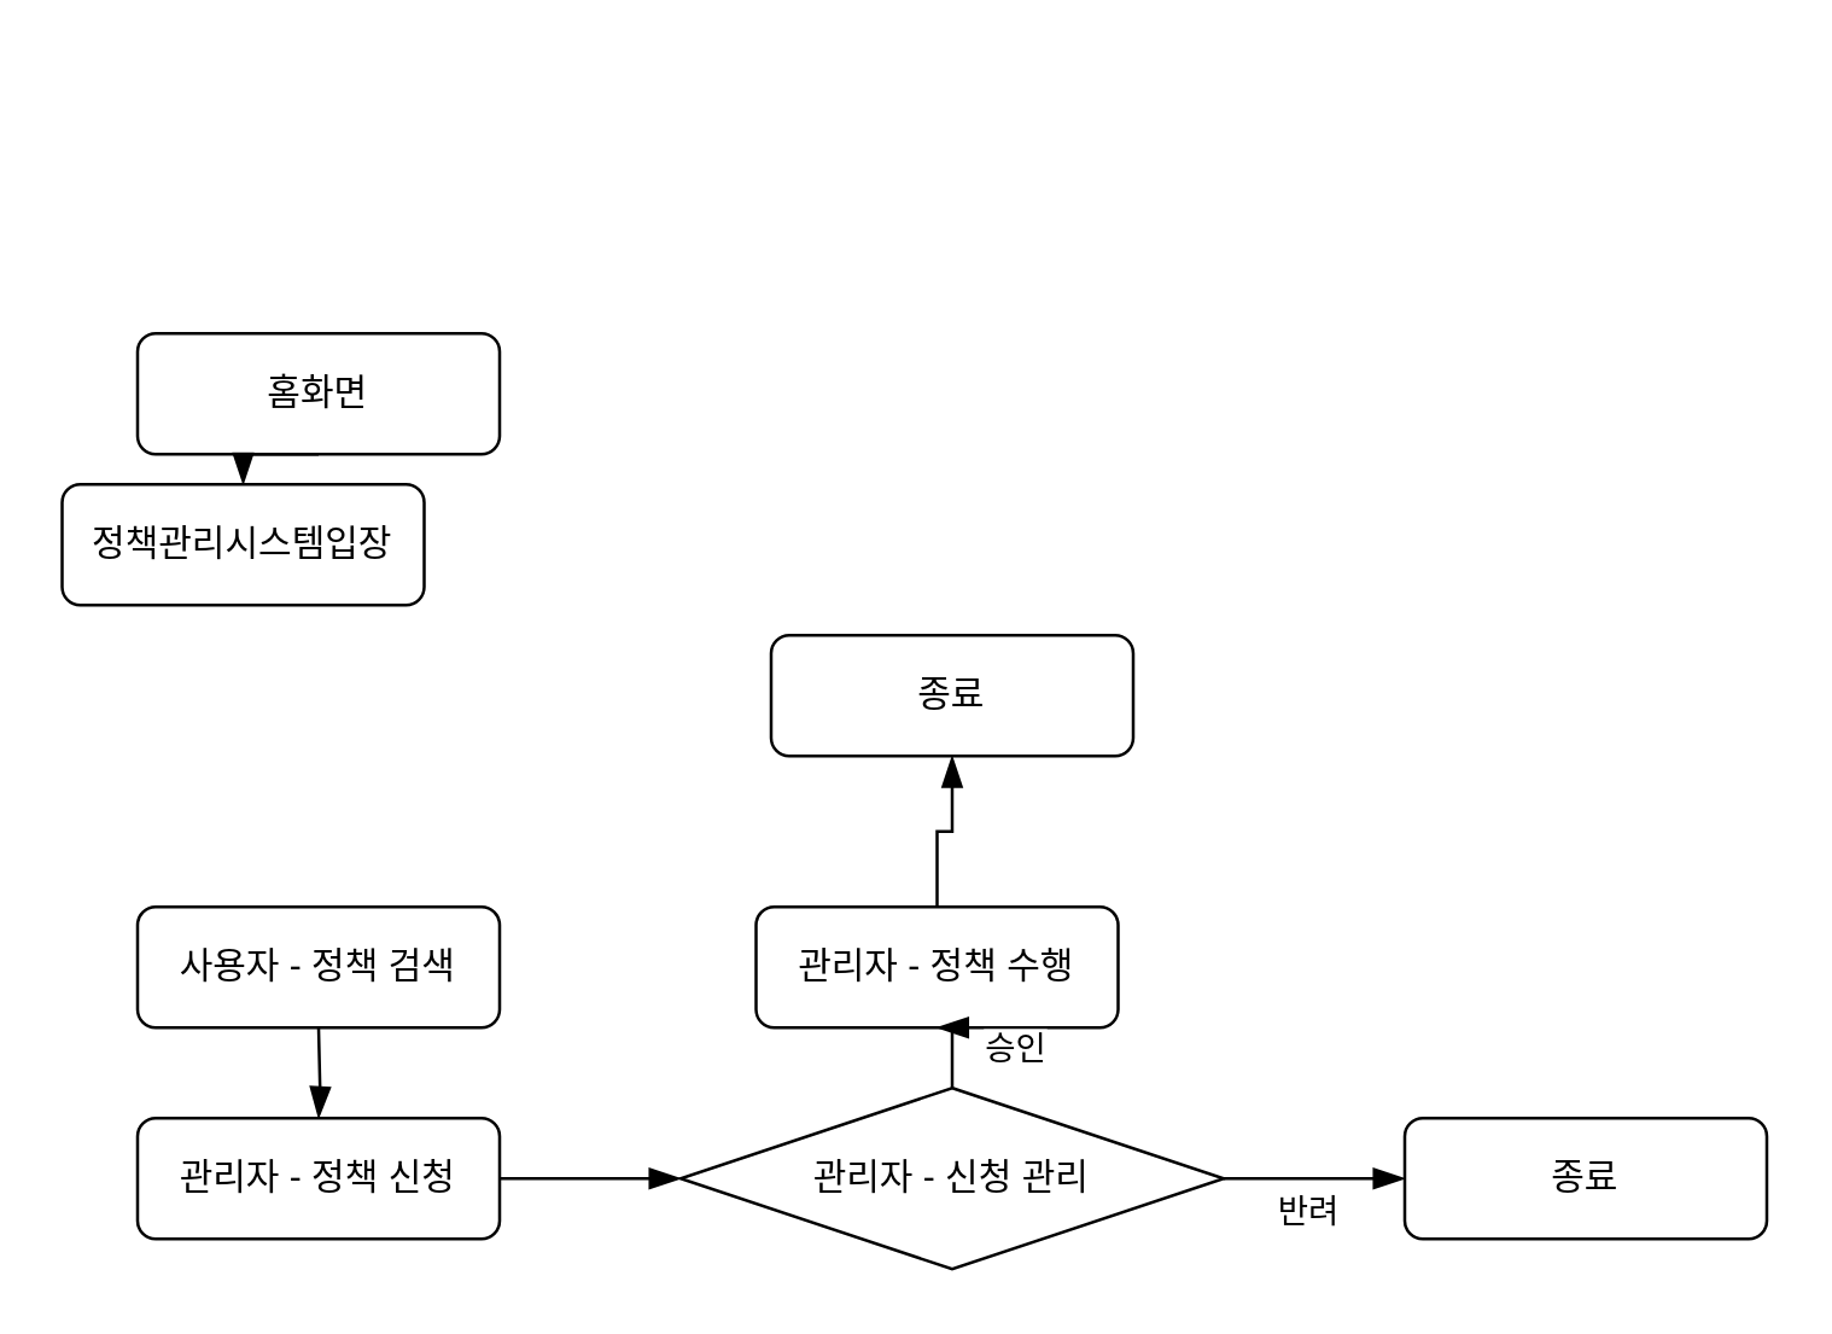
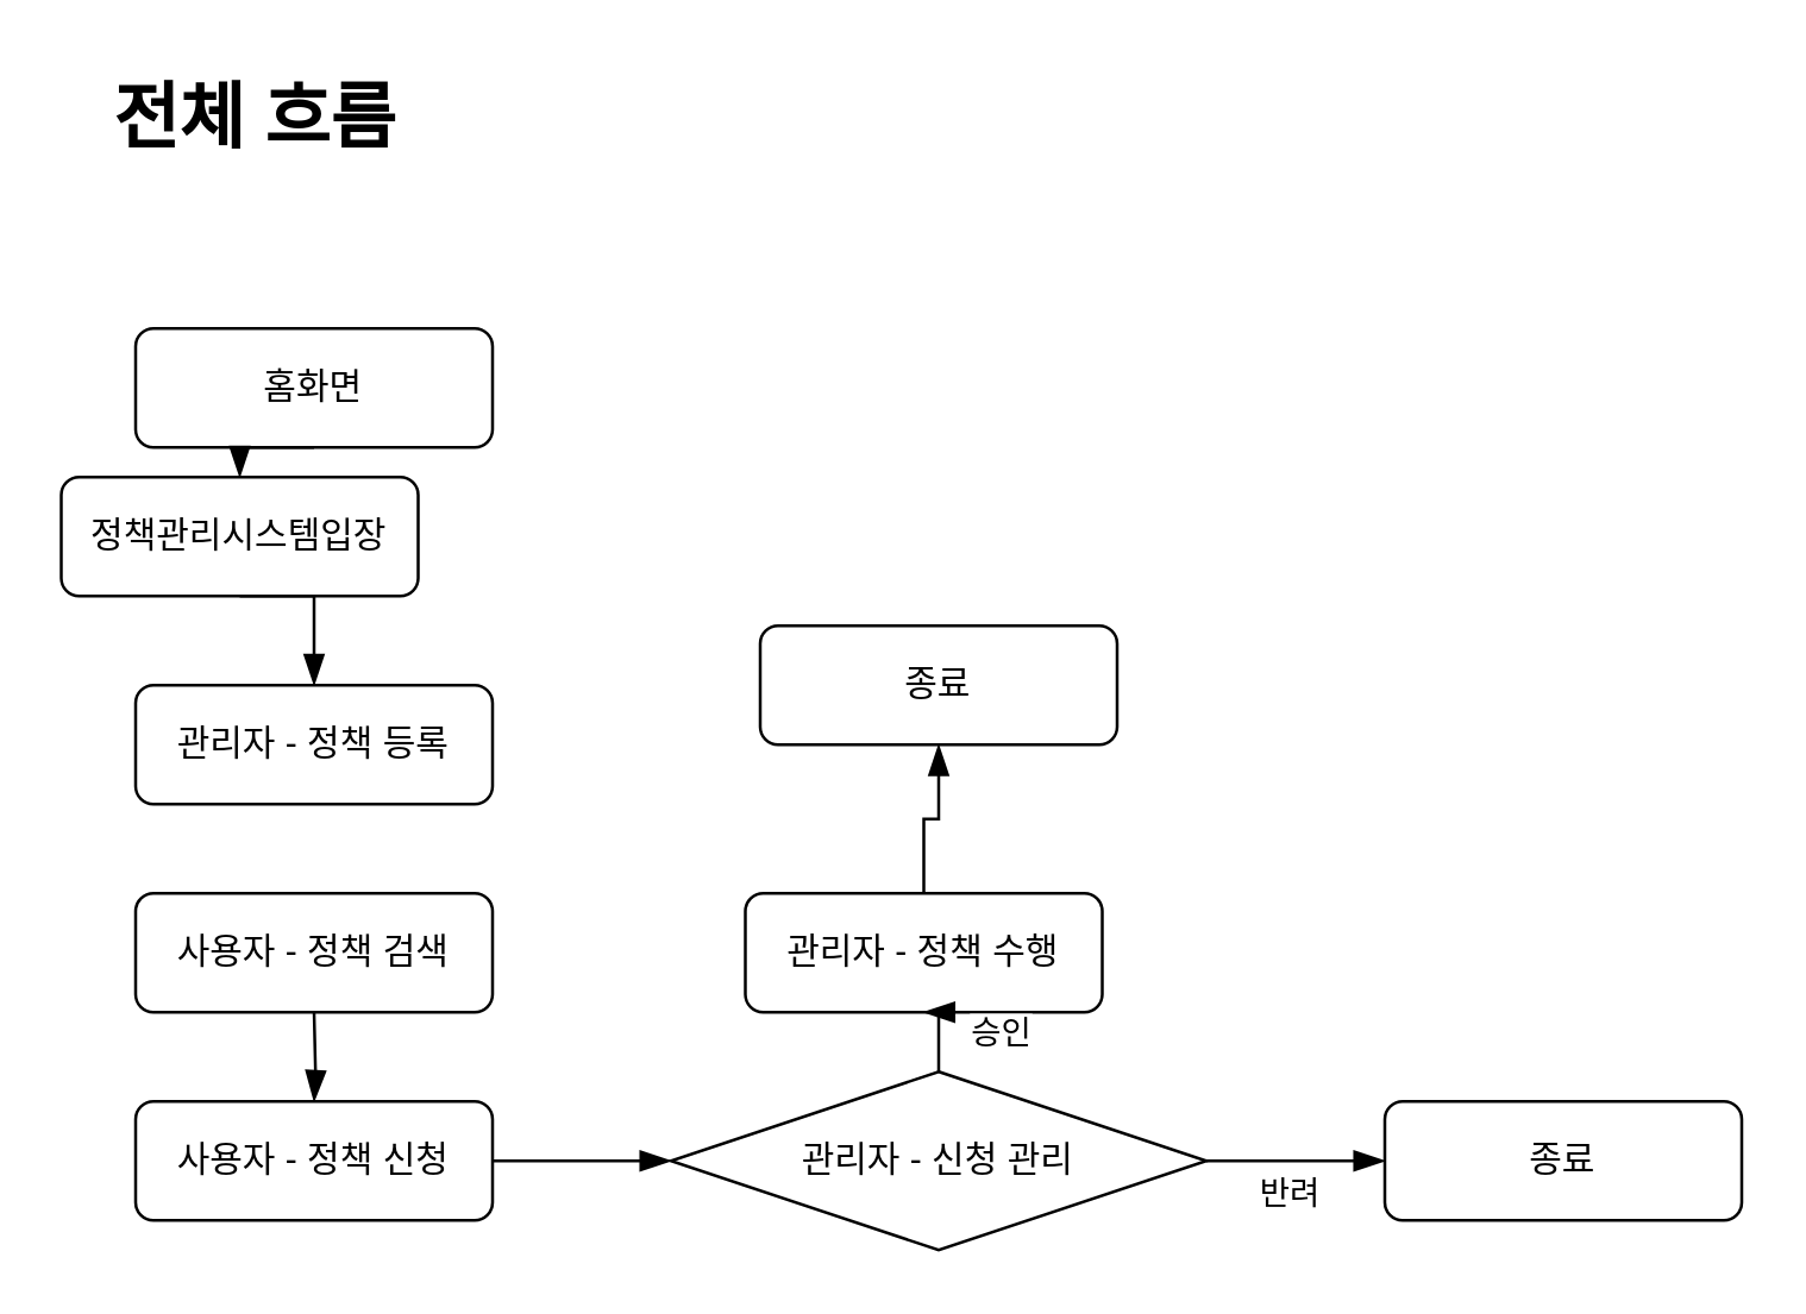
+ <mxCell id="2" value="전체 흐름" style="text;strokeColor=none;fillColor=none;html=1;fontSize=24;fontStyle=1;verticalAlign=middle;align=center;" parent="1" vertex="1"><mxGeometry x="35" y="20" width="100" height="40" as="geometry" /></mxCell>
+ <mxCell id="6" value="" style="edgeStyle=orthogonalEdgeStyle;rounded=0;html=1;jettySize=auto;orthogonalLoop=1;fontSize=11;endArrow=blockThin;endFill=1;endSize=8;strokeWidth=1;shadow=0;labelBackgroundColor=none;exitX=0.5;exitY=1;exitDx=0;exitDy=0;entryX=0.5;entryY=0;entryDx=0;entryDy=0;" parent="1" source="7" target="8" edge="1"><mxGeometry y="10" relative="1" as="geometry"><mxPoint as="offset" /><mxPoint x="105" y="240" as="sourcePoint" /><mxPoint x="105" y="240" as="targetPoint" /></mxGeometry></mxCell>
+ <mxCell id="8" value="관리자 - 정책 등록" style="rounded=1;whiteSpace=wrap;html=1;fontSize=12;glass=0;strokeWidth=1;shadow=0;" parent="1" vertex="1"><mxGeometry x="45" y="230" width="120" height="40" as="geometry" /></mxCell>
- <mxCell id="10" value="관리자 - 정책 신청" style="rounded=1;whiteSpace=wrap;html=1;fontSize=12;glass=0;strokeWidth=1;shadow=0;" parent="1" vertex="1"><mxGeometry x="45" y="370" width="120" height="40" as="geometry" /></mxCell>
+ <mxCell id="10" value="사용자 - 정책 신청" style="rounded=1;whiteSpace=wrap;html=1;fontSize=12;glass=0;strokeWidth=1;shadow=0;" parent="1" vertex="1"><mxGeometry x="45" y="370" width="120" height="40" as="geometry" /></mxCell>
